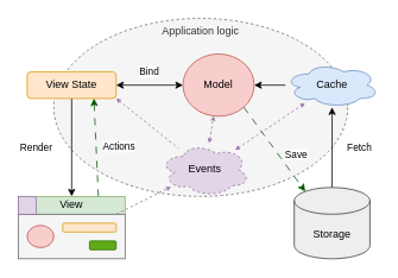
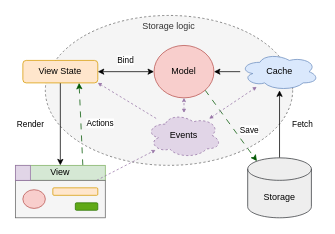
- <mxCell id="2" value="Application logic" style="ellipse;whiteSpace=wrap;html=1;dashed=1;verticalAlign=top;fillColor=#f5f5f5;fontColor=#333333;strokeColor=#666666;" parent="1" vertex="1"><mxGeometry x="60" y="20" width="330" height="200" as="geometry" /></mxCell>
+ <mxCell id="2" value="Storage logic" style="ellipse;whiteSpace=wrap;html=1;dashed=1;verticalAlign=top;fillColor=#f5f5f5;fontColor=#333333;strokeColor=#666666;" parent="1" vertex="1"><mxGeometry x="60" y="20" width="330" height="200" as="geometry" /></mxCell>
- <mxCell id="22" value="Events" style="ellipse;shape=cloud;whiteSpace=wrap;html=1;dashed=1;fillColor=#e1d5e7;strokeColor=#9673a6;" parent="1" vertex="1"><mxGeometry x="180" y="160" width="100" height="60" as="geometry" /></mxCell>
+ <mxCell id="22" value="Events" style="ellipse;shape=cloud;whiteSpace=wrap;html=1;dashed=1;fillColor=#e1d5e7;strokeColor=#9673a6;" parent="1" vertex="1"><mxGeometry x="195" y="150" width="100" height="60" as="geometry" /></mxCell>
